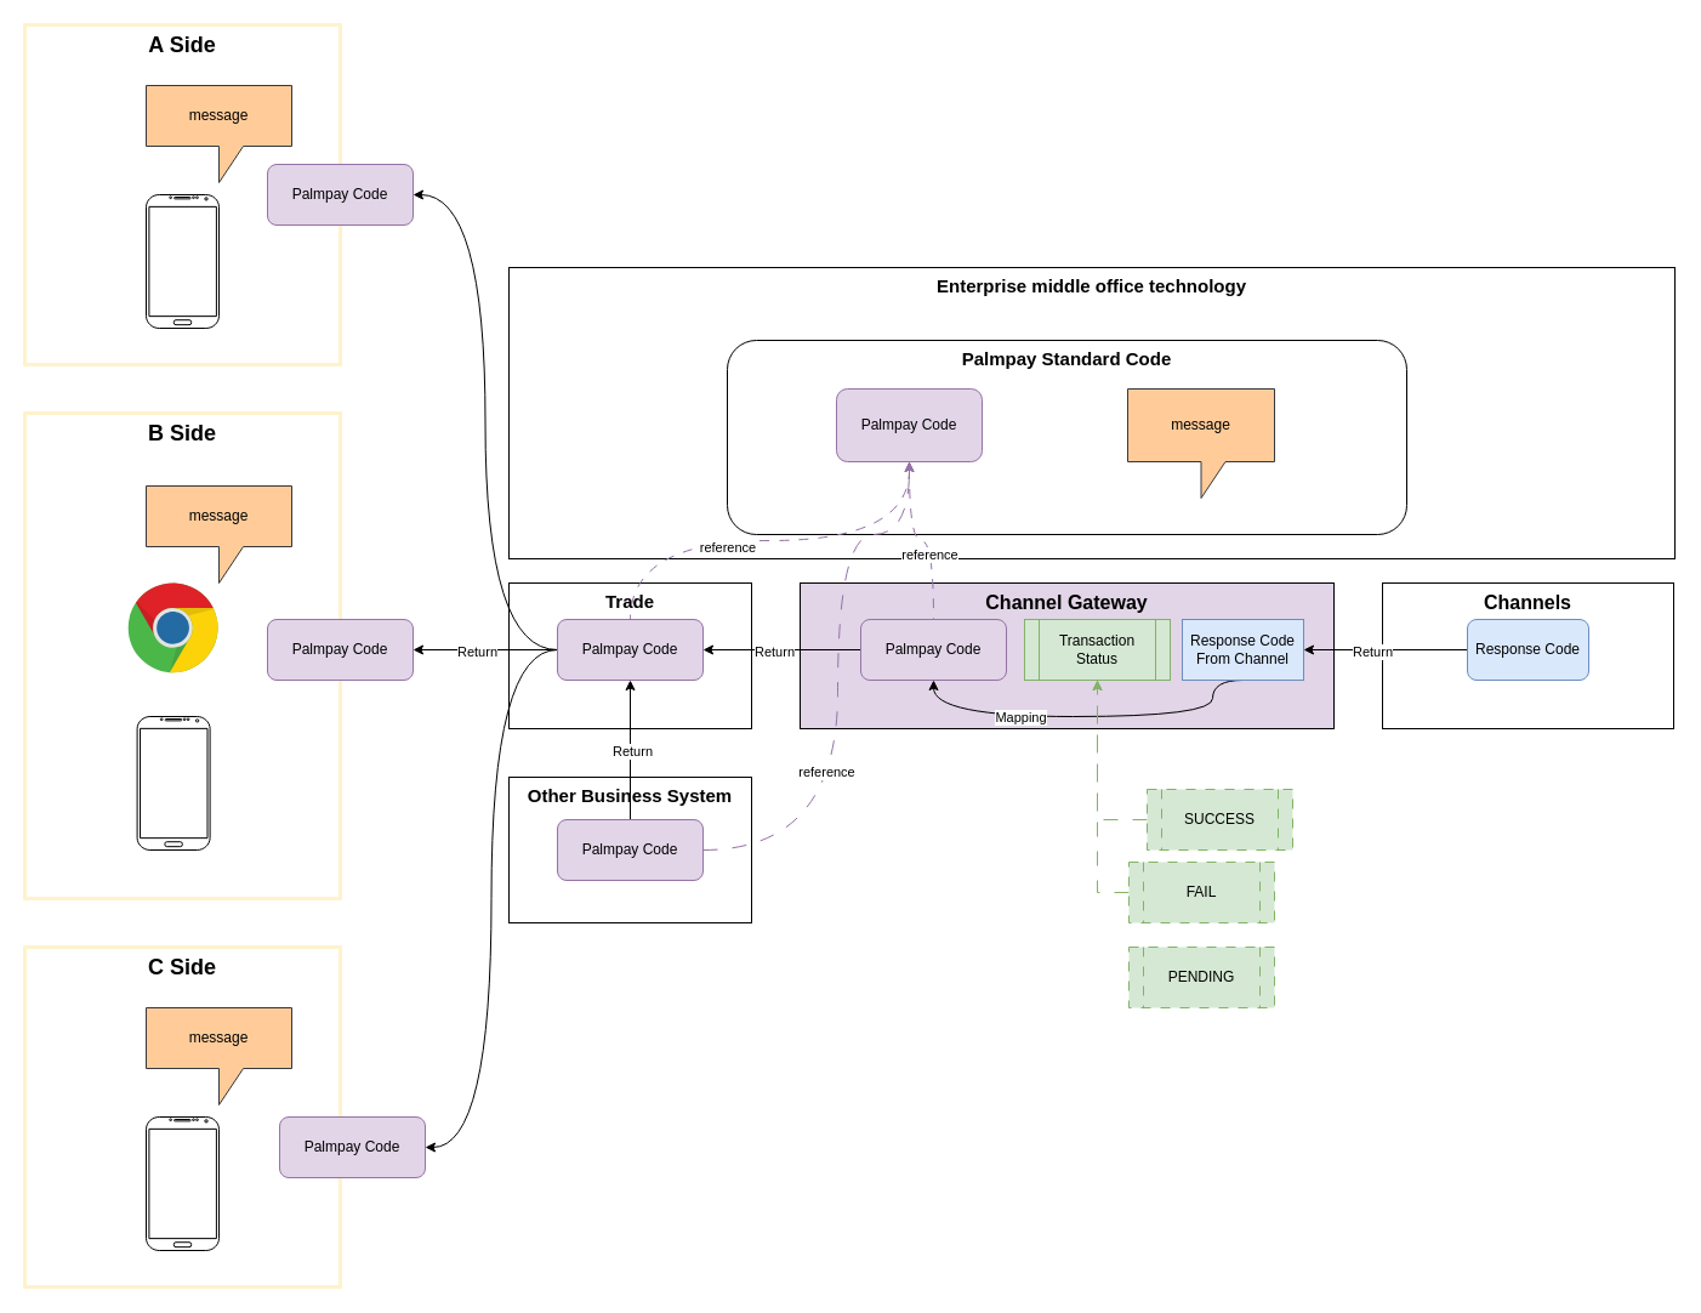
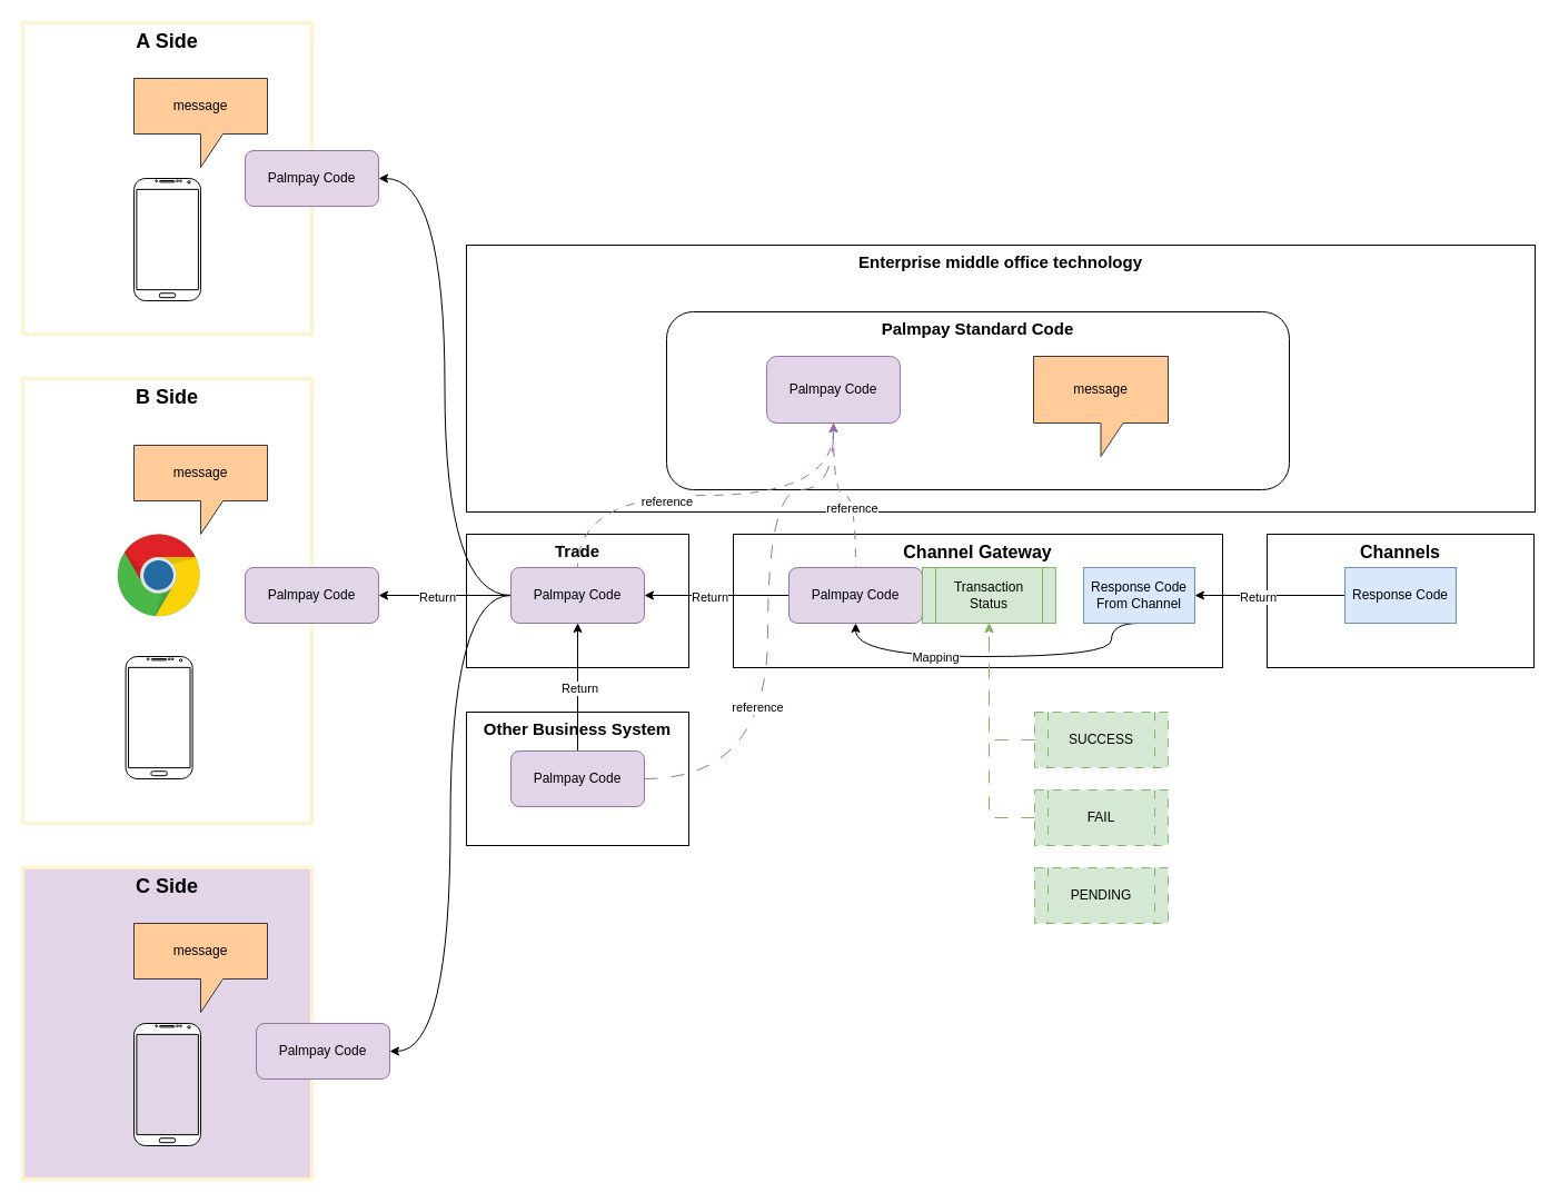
- <mxCell id="8" value="Channel Gateway" style="rounded=0;whiteSpace=wrap;html=1;verticalAlign=top;fontSize=16;fontStyle=1;fillColor=#e1d5e7;" vertex="1" parent="1"><mxGeometry x="659" y="480" width="440" height="120" as="geometry" /></mxCell>
+ <mxCell id="8" value="Channel Gateway" style="rounded=0;whiteSpace=wrap;html=1;verticalAlign=top;fontSize=16;fontStyle=1" vertex="1" parent="1"><mxGeometry x="659" y="480" width="440" height="120" as="geometry" /></mxCell>
- <mxCell id="26" value="Transaction&lt;br&gt;Status" style="shape=process;whiteSpace=wrap;html=1;backgroundOutline=1;fillColor=#d5e8d4;strokeColor=#82b366;" vertex="1" parent="1"><mxGeometry x="844" y="510" width="120" height="50" as="geometry" /></mxCell>
+ <mxCell id="26" value="Transaction&lt;br&gt;Status" style="shape=process;whiteSpace=wrap;html=1;backgroundOutline=1;fillColor=#d5e8d4;strokeColor=#82b366;" vertex="1" parent="1"><mxGeometry x="829" y="510" width="120" height="50" as="geometry" /></mxCell>
- <mxCell id="16" value="Response Code" style="whiteSpace=wrap;html=1;fillColor=#dae8fc;strokeColor=#6c8ebf;rounded=1;" vertex="1" parent="1"><mxGeometry x="1209" y="510" width="100" height="50" as="geometry" /></mxCell>
+ <mxCell id="16" value="Response Code" style="rounded=0;whiteSpace=wrap;html=1;fillColor=#dae8fc;strokeColor=#6c8ebf;" vertex="1" parent="1"><mxGeometry x="1209" y="510" width="100" height="50" as="geometry" /></mxCell>
- <mxCell id="48" value="SUCCESS" style="shape=process;whiteSpace=wrap;html=1;backgroundOutline=1;fillColor=#d5e8d4;strokeColor=#82b366;dashed=1;dashPattern=8 8;" vertex="1" parent="1"><mxGeometry x="945" y="650" width="120" height="50" as="geometry" /></mxCell>
+ <mxCell id="48" value="SUCCESS" style="shape=process;whiteSpace=wrap;html=1;backgroundOutline=1;fillColor=#d5e8d4;strokeColor=#82b366;dashed=1;dashPattern=8 8;" vertex="1" parent="1"><mxGeometry x="930" y="640" width="120" height="50" as="geometry" /></mxCell>
- <mxCell id="3" value="C Side" style="rounded=0;whiteSpace=wrap;html=1;fontStyle=1;verticalAlign=top;fontSize=18;strokeColor=#FFF2CC;strokeWidth=3;" vertex="1" parent="1"><mxGeometry x="20" y="780" width="260" height="280" as="geometry" /></mxCell>
+ <mxCell id="3" value="C Side" style="rounded=0;whiteSpace=wrap;html=1;fontStyle=1;verticalAlign=top;fontSize=18;strokeColor=#FFF2CC;strokeWidth=3;fillColor=#e1d5e7;" vertex="1" parent="1"><mxGeometry x="20" y="780" width="260" height="280" as="geometry" /></mxCell>
